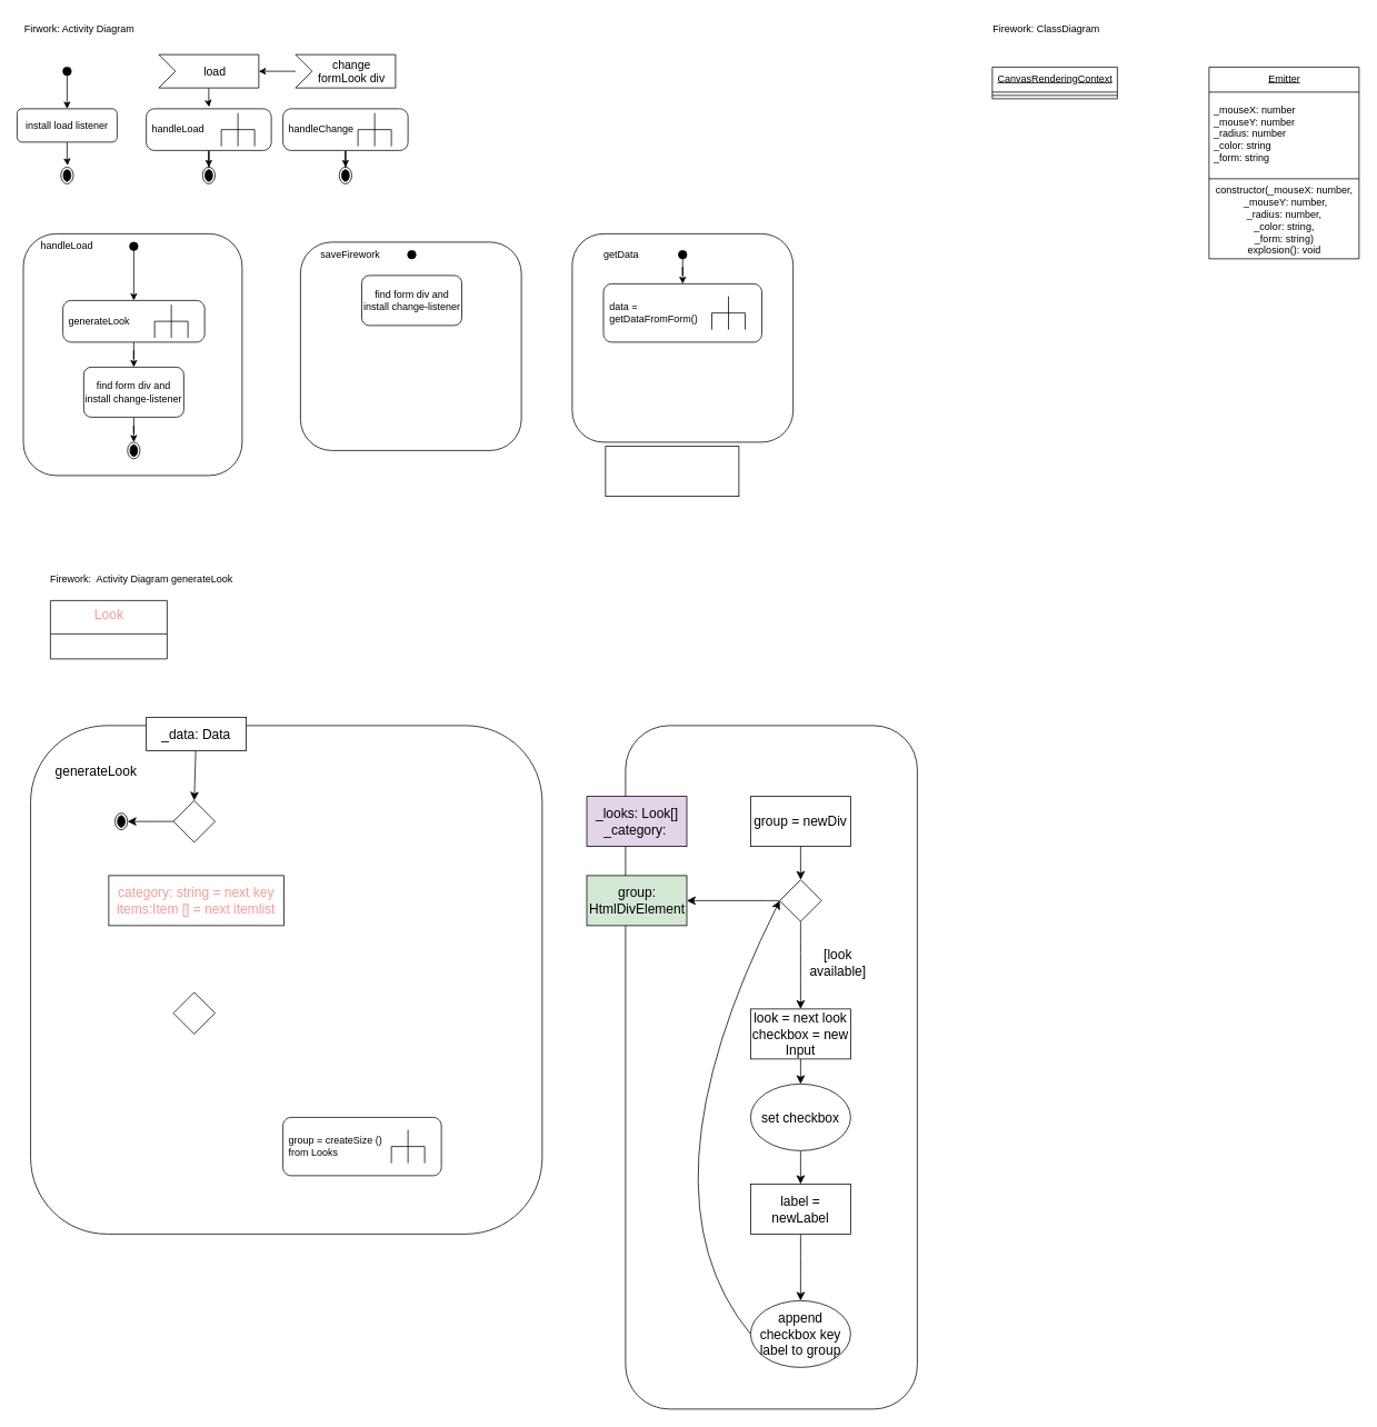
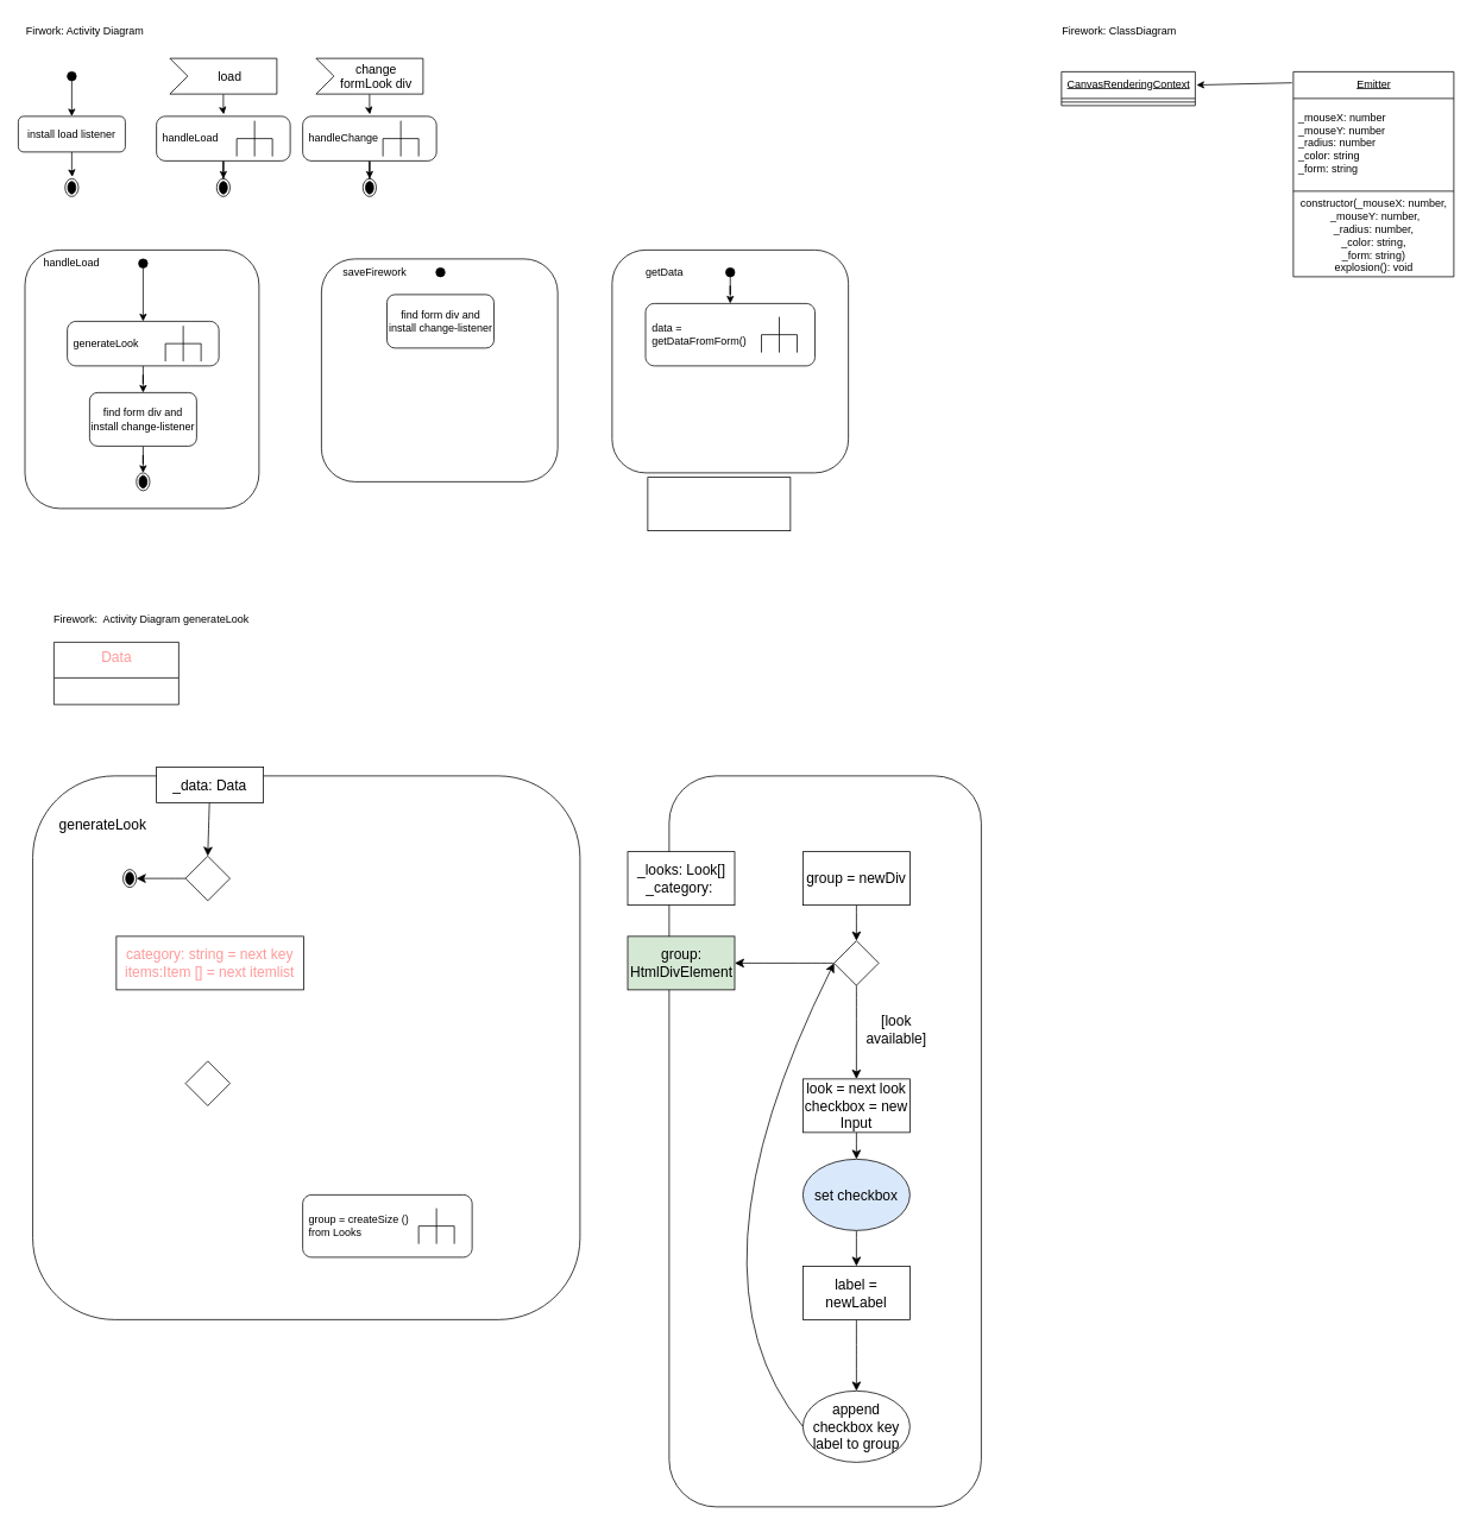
- <mxCell id="14" style="edgeStyle=orthogonalEdgeStyle;rounded=0;orthogonalLoop=1;jettySize=auto;html=1;" parent="1" source="15" target="10" edge="1"><mxGeometry relative="1" as="geometry" /></mxCell>
+ <mxCell id="14" style="edgeStyle=orthogonalEdgeStyle;rounded=0;orthogonalLoop=1;jettySize=auto;html=1;entryX=0.503;entryY=-0.044;entryDx=0;entryDy=0;entryPerimeter=0;" parent="1" source="15" target="17" edge="1"><mxGeometry relative="1" as="geometry" /></mxCell>
+ <mxCell id="73" value="" style="endArrow=classic;html=1;rounded=0;exitX=-0.008;exitY=0.054;exitDx=0;exitDy=0;exitPerimeter=0;entryX=1.01;entryY=0.392;entryDx=0;entryDy=0;entryPerimeter=0;" edge="1" parent="1" source="69" target="67"><mxGeometry width="50" height="50" relative="1" as="geometry"><mxPoint x="1410" y="190" as="sourcePoint" /><mxPoint x="1460" y="140" as="targetPoint" /></mxGeometry></mxCell>
- <mxCell id="40" value="&lt;font color=&quot;#ff9999&quot;&gt;Look&lt;/font&gt;" style="swimlane;fontStyle=0;align=center;verticalAlign=top;childLayout=stackLayout;horizontal=1;startSize=40;horizontalStack=0;resizeParent=1;resizeParentMax=0;resizeLast=0;collapsible=0;marginBottom=0;html=1;fontSize=16;" parent="1" vertex="1"><mxGeometry x="60" y="720" width="140" height="70" as="geometry" /></mxCell>
+ <mxCell id="40" value="&lt;font color=&quot;#ff9999&quot;&gt;Data&lt;/font&gt;" style="swimlane;fontStyle=0;align=center;verticalAlign=top;childLayout=stackLayout;horizontal=1;startSize=40;horizontalStack=0;resizeParent=1;resizeParentMax=0;resizeLast=0;collapsible=0;marginBottom=0;html=1;fontSize=16;" parent="1" vertex="1"><mxGeometry x="60" y="720" width="140" height="70" as="geometry" /></mxCell>
- <mxCell id="51" value="_looks: Look[]&lt;br&gt;_category:&amp;nbsp;" style="rounded=0;whiteSpace=wrap;html=1;fontSize=16;fontColor=#000000;fillColor=#e1d5e7;" parent="1" vertex="1"><mxGeometry x="703.5" y="955" width="120" height="60" as="geometry" /></mxCell>
+ <mxCell id="51" value="_looks: Look[]&lt;br&gt;_category:&amp;nbsp;" style="rounded=0;whiteSpace=wrap;html=1;fontSize=16;fontColor=#000000;" parent="1" vertex="1"><mxGeometry x="703.5" y="955" width="120" height="60" as="geometry" /></mxCell>
- <mxCell id="64" value="set checkbox" style="ellipse;whiteSpace=wrap;html=1;fontSize=16;fontColor=#000000;" parent="1" vertex="1"><mxGeometry x="900" y="1300" width="120" height="80" as="geometry" /></mxCell>
+ <mxCell id="64" value="set checkbox" style="ellipse;whiteSpace=wrap;html=1;fontSize=16;fontColor=#000000;fillColor=#dae8fc;" parent="1" vertex="1"><mxGeometry x="900" y="1300" width="120" height="80" as="geometry" /></mxCell>
